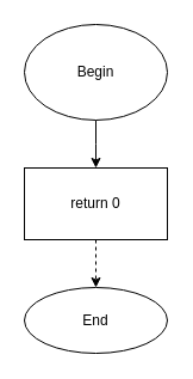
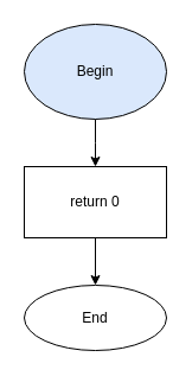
- <mxCell id="3" value="Begin" style="ellipse;whiteSpace=wrap;html=1;" vertex="1" parent="1"><mxGeometry x="20" y="20" width="120" height="80" as="geometry" /></mxCell>
+ <mxCell id="3" value="Begin" style="ellipse;whiteSpace=wrap;html=1;fillColor=#dae8fc;" vertex="1" parent="1"><mxGeometry x="20" y="20" width="120" height="80" as="geometry" /></mxCell>
- <mxCell id="4" value="" style="edgeStyle=orthogonalEdgeStyle;rounded=0;orthogonalLoop=1;jettySize=auto;html=1;dashed=1;" edge="1" parent="1" source="5" target="6"><mxGeometry relative="1" as="geometry" /></mxCell>
+ <mxCell id="4" value="" style="edgeStyle=orthogonalEdgeStyle;rounded=0;orthogonalLoop=1;jettySize=auto;html=1;" edge="1" parent="1" source="5" target="6"><mxGeometry relative="1" as="geometry" /></mxCell>
